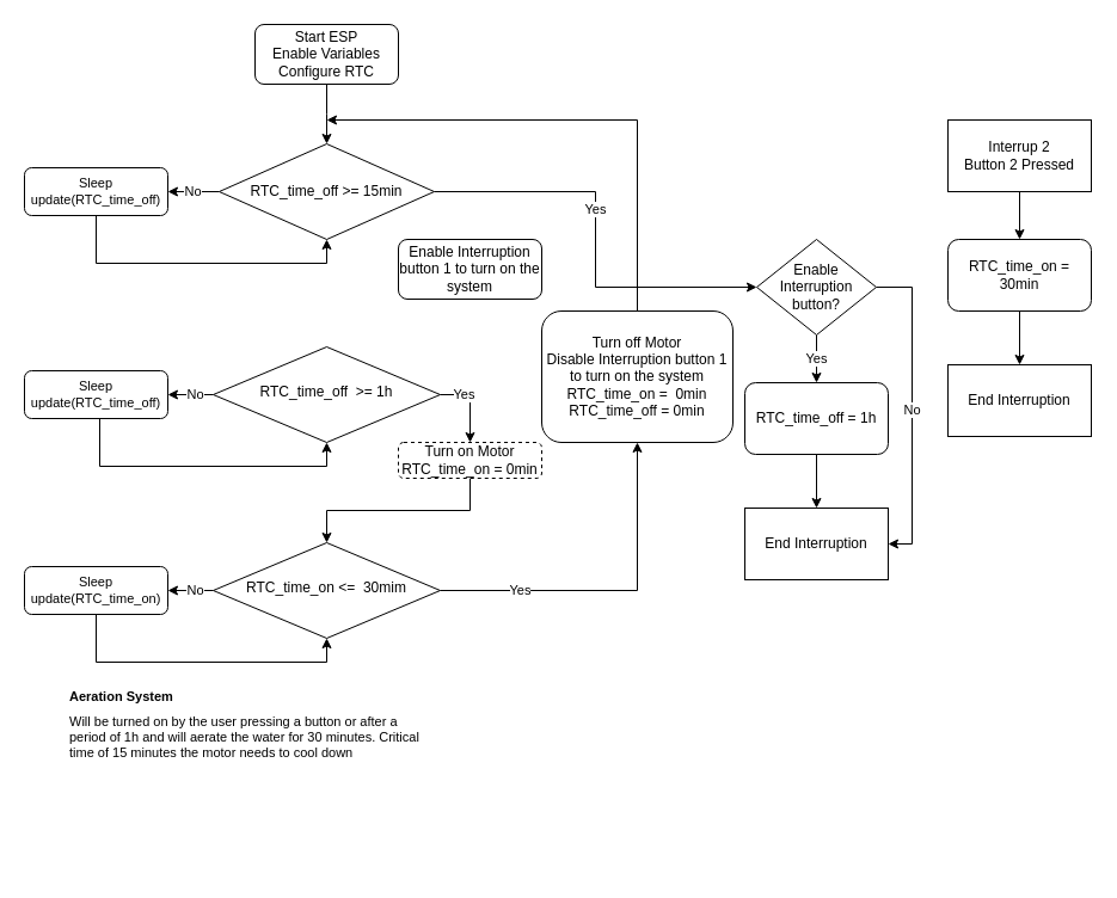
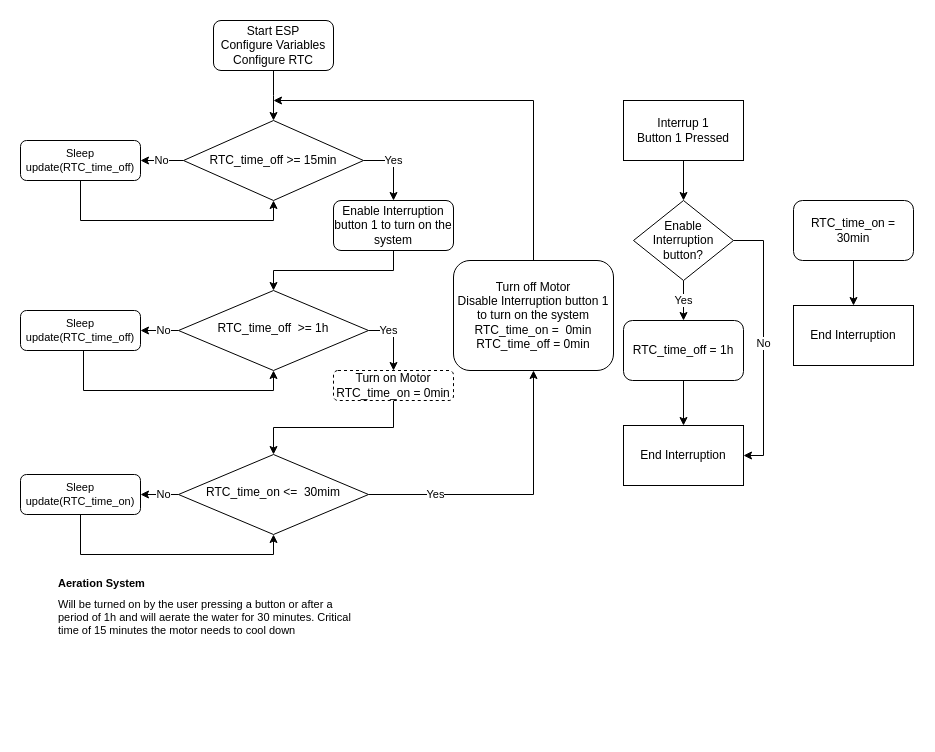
- <mxCell id="3" value="Start ESP&lt;br&gt;Enable Variables&lt;br&gt;Configure RTC" style="rounded=1;whiteSpace=wrap;html=1;fontSize=12;glass=0;strokeWidth=1;shadow=0;" parent="1" vertex="1"><mxGeometry x="213" y="20" width="120" height="50" as="geometry" /></mxCell>
+ <mxCell id="3" value="Start ESP&lt;br&gt;Configure Variables&lt;br&gt;Configure RTC" style="rounded=1;whiteSpace=wrap;html=1;fontSize=12;glass=0;strokeWidth=1;shadow=0;" parent="1" vertex="1"><mxGeometry x="213" y="20" width="120" height="50" as="geometry" /></mxCell>
+ <mxCell id="25" value="Interrup 1&lt;br&gt;Button 1 Pressed" style="rounded=0;whiteSpace=wrap;html=1;" parent="1" vertex="1"><mxGeometry x="623" y="100" width="120" height="60" as="geometry" /></mxCell>
- <mxCell id="33" value="Interrup 2&lt;br&gt;Button 2 Pressed" style="rounded=0;whiteSpace=wrap;html=1;" parent="1" vertex="1"><mxGeometry x="793" y="100" width="120" height="60" as="geometry" /></mxCell>
+ <mxCell id="24" style="edgeStyle=orthogonalEdgeStyle;rounded=0;orthogonalLoop=1;jettySize=auto;html=1;exitX=0.5;exitY=1;exitDx=0;exitDy=0;entryX=0.5;entryY=0;entryDx=0;entryDy=0;" parent="1" source="25" target="30" edge="1"><mxGeometry relative="1" as="geometry" /></mxCell>
- <mxCell id="32" style="edgeStyle=orthogonalEdgeStyle;rounded=0;orthogonalLoop=1;jettySize=auto;html=1;exitX=0.5;exitY=1;exitDx=0;exitDy=0;entryX=0.5;entryY=0;entryDx=0;entryDy=0;" parent="1" source="33" target="35" edge="1"><mxGeometry relative="1" as="geometry" /></mxCell>
- <mxCell id="38" value="Yes" style="edgeStyle=orthogonalEdgeStyle;rounded=0;orthogonalLoop=1;jettySize=auto;html=1;exitX=1;exitY=0.5;exitDx=0;exitDy=0;" parent="1" source="39" target="30" edge="1"><mxGeometry x="-0.143" relative="1" as="geometry"><mxPoint as="offset" /></mxGeometry></mxCell>
+ <mxCell id="38" value="Yes" style="edgeStyle=orthogonalEdgeStyle;rounded=0;orthogonalLoop=1;jettySize=auto;html=1;exitX=1;exitY=0.5;exitDx=0;exitDy=0;entryX=0.5;entryY=0;entryDx=0;entryDy=0;" parent="1" source="39" target="8" edge="1"><mxGeometry x="-0.143" relative="1" as="geometry"><mxPoint as="offset" /></mxGeometry></mxCell>
+ <mxCell id="7" style="edgeStyle=orthogonalEdgeStyle;rounded=0;orthogonalLoop=1;jettySize=auto;html=1;exitX=0.5;exitY=1;exitDx=0;exitDy=0;entryX=0.5;entryY=0;entryDx=0;entryDy=0;" parent="1" source="8" target="6" edge="1"><mxGeometry relative="1" as="geometry" /></mxCell>
